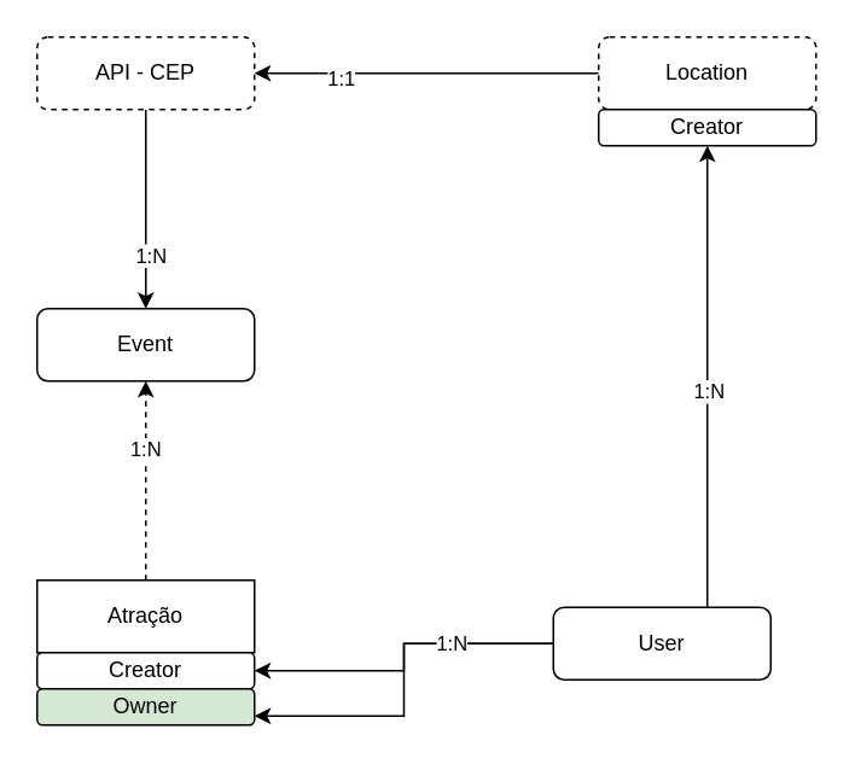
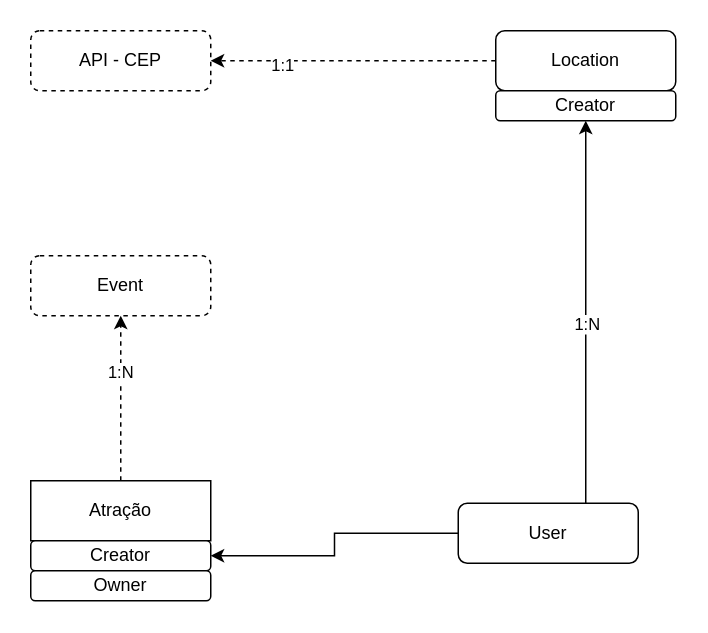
- <mxCell id="3" style="edgeStyle=orthogonalEdgeStyle;rounded=0;orthogonalLoop=1;jettySize=auto;html=1;entryX=1;entryY=0.5;entryDx=0;entryDy=0;" edge="1" parent="1" source="21" target="16"><mxGeometry relative="1" as="geometry"><Array as="points"><mxPoint x="290" y="40" /><mxPoint x="290" y="40" /></Array></mxGeometry></mxCell>
+ <mxCell id="3" style="edgeStyle=orthogonalEdgeStyle;rounded=0;orthogonalLoop=1;jettySize=auto;html=1;entryX=1;entryY=0.5;entryDx=0;entryDy=0;dashed=1;" edge="1" parent="1" source="21" target="16"><mxGeometry relative="1" as="geometry"><Array as="points"><mxPoint x="290" y="40" /><mxPoint x="290" y="40" /></Array></mxGeometry></mxCell>
- <mxCell id="21" value="Location" style="rounded=1;whiteSpace=wrap;html=1;fontSize=12;glass=0;strokeWidth=1;shadow=0;dashed=1;" parent="20" vertex="1"><mxGeometry width="120" height="40" as="geometry" /></mxCell>
+ <mxCell id="21" value="Location" style="rounded=1;whiteSpace=wrap;html=1;fontSize=12;glass=0;strokeWidth=1;shadow=0;" parent="20" vertex="1"><mxGeometry width="120" height="40" as="geometry" /></mxCell>
- <mxCell id="14" style="edgeStyle=orthogonalEdgeStyle;rounded=0;orthogonalLoop=1;jettySize=auto;html=1;entryX=0.5;entryY=0;entryDx=0;entryDy=0;" edge="1" parent="1" source="16" target="2"><mxGeometry relative="1" as="geometry"><Array as="points"><mxPoint x="80" y="110" /></Array></mxGeometry></mxCell>
- <mxCell id="15" value="1:N" style="edgeLabel;html=1;align=center;verticalAlign=middle;resizable=0;points=[];" vertex="1" connectable="0" parent="14"><mxGeometry x="0.463" y="2" relative="1" as="geometry"><mxPoint as="offset" /></mxGeometry></mxCell>
- <mxCell id="2" value="Event" style="rounded=1;whiteSpace=wrap;html=1;fontSize=12;glass=0;strokeWidth=1;shadow=0;" parent="1" vertex="1"><mxGeometry x="20" y="170" width="120" height="40" as="geometry" /></mxCell>
+ <mxCell id="2" value="Event" style="rounded=1;whiteSpace=wrap;html=1;fontSize=12;glass=0;strokeWidth=1;shadow=0;dashed=1;" parent="1" vertex="1"><mxGeometry x="20" y="170" width="120" height="40" as="geometry" /></mxCell>
- <mxCell id="19" value="Owner" style="rounded=1;whiteSpace=wrap;html=1;fillColor=#d5e8d4;" vertex="1" parent="17"><mxGeometry y="20" width="120" height="20" as="geometry" /></mxCell>
+ <mxCell id="19" value="Owner" style="rounded=1;whiteSpace=wrap;html=1;" vertex="1" parent="17"><mxGeometry y="20" width="120" height="20" as="geometry" /></mxCell>
- <mxCell id="9" style="edgeStyle=orthogonalEdgeStyle;rounded=0;orthogonalLoop=1;jettySize=auto;html=1;entryX=1;entryY=0.75;entryDx=0;entryDy=0;" edge="1" parent="1" source="13" target="19"><mxGeometry relative="1" as="geometry" /></mxCell>
- <mxCell id="10" value="1:N" style="edgeLabel;html=1;align=center;verticalAlign=middle;resizable=0;points=[];" vertex="1" connectable="0" parent="9"><mxGeometry x="-0.447" y="-1" relative="1" as="geometry"><mxPoint as="offset" /></mxGeometry></mxCell>
